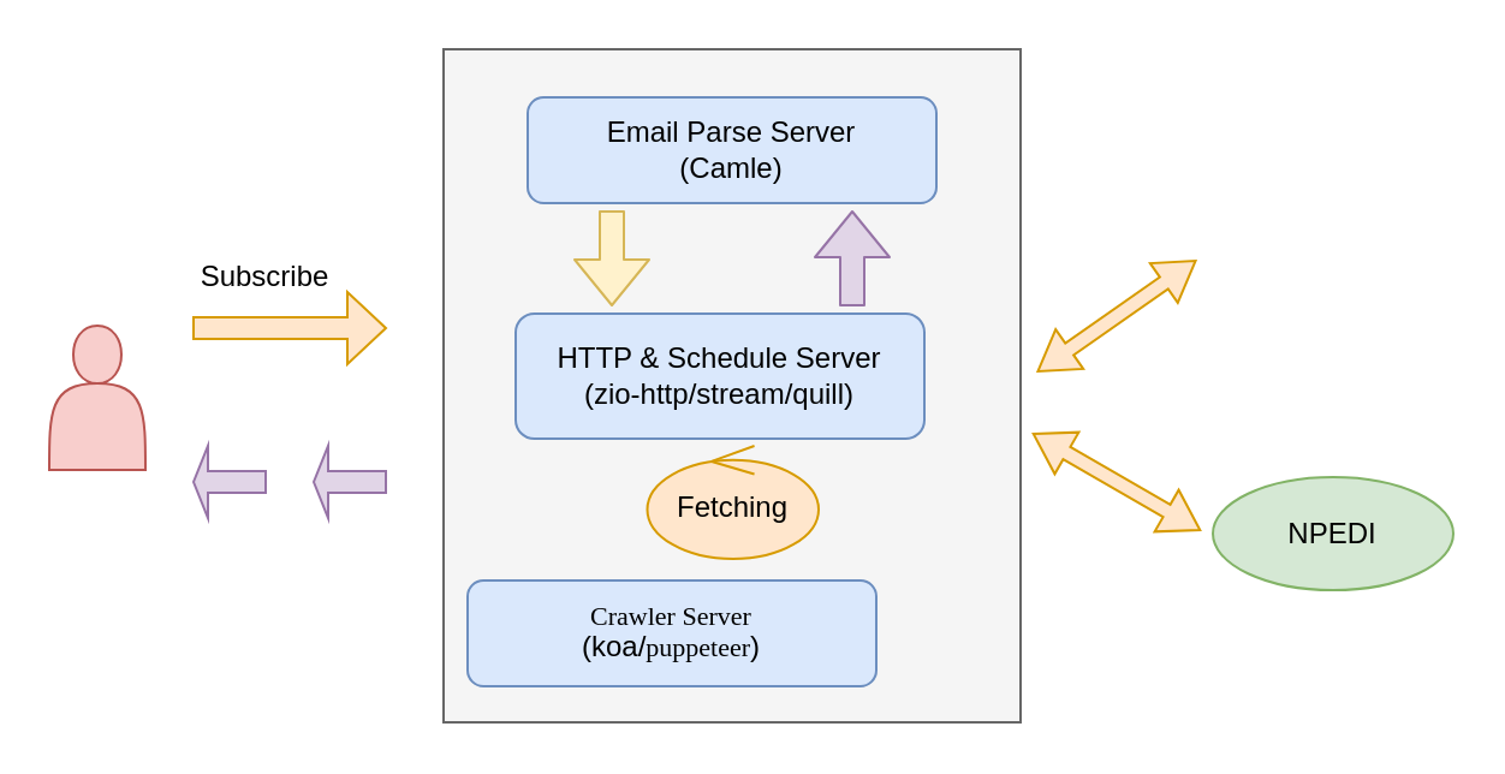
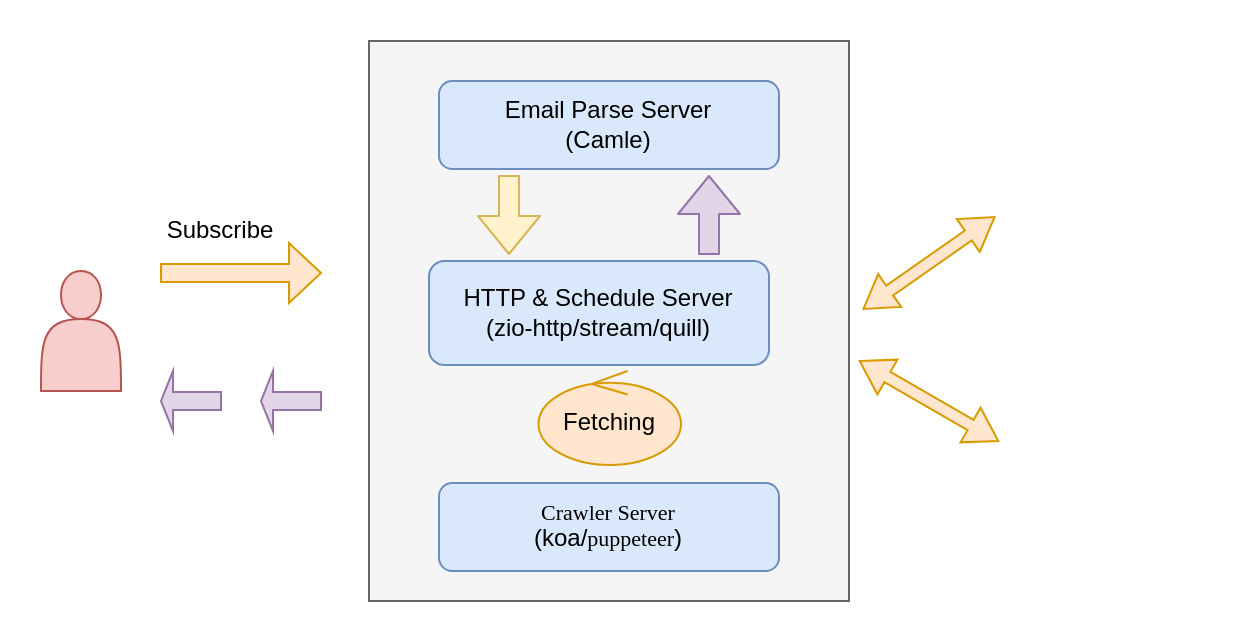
- <mxCell id="3" value="NPEDI" style="ellipse;whiteSpace=wrap;html=1;fillColor=#d5e8d4;strokeColor=#82b366;" vertex="1" parent="1"><mxGeometry x="504" y="198" width="100" height="47" as="geometry" /></mxCell>
- <mxCell id="11" value="&lt;p class=&quot;p1&quot; style=&quot;margin: 0px ; font-stretch: normal ; font-size: 11px ; line-height: normal ; font-family: &amp;#34;menlo&amp;#34;&quot;&gt;&lt;span class=&quot;s1&quot;&gt;Crawler Server&lt;/span&gt;&lt;/p&gt;(koa/&lt;span style=&quot;font-family: &amp;#34;menlo&amp;#34; ; font-size: 11px&quot;&gt;puppeteer&lt;/span&gt;&lt;span&gt;)&lt;/span&gt;" style="rounded=1;whiteSpace=wrap;html=1;fillColor=#dae8fc;strokeColor=#6c8ebf;" vertex="1" parent="1"><mxGeometry x="194" y="241" width="170" height="44" as="geometry" /></mxCell>
+ <mxCell id="11" value="&lt;p class=&quot;p1&quot; style=&quot;margin: 0px ; font-stretch: normal ; font-size: 11px ; line-height: normal ; font-family: &amp;#34;menlo&amp;#34;&quot;&gt;&lt;span class=&quot;s1&quot;&gt;Crawler Server&lt;/span&gt;&lt;/p&gt;(koa/&lt;span style=&quot;font-family: &amp;#34;menlo&amp;#34; ; font-size: 11px&quot;&gt;puppeteer&lt;/span&gt;&lt;span&gt;)&lt;/span&gt;" style="rounded=1;whiteSpace=wrap;html=1;fillColor=#dae8fc;strokeColor=#6c8ebf;" vertex="1" parent="1"><mxGeometry x="219" y="241" width="170" height="44" as="geometry" /></mxCell>
